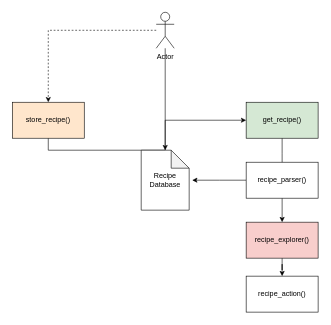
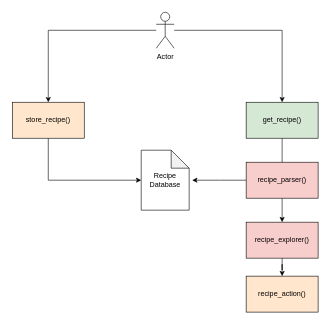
- <mxCell id="2" style="edgeStyle=orthogonalEdgeStyle;rounded=0;orthogonalLoop=1;jettySize=auto;html=1;entryX=0.5;entryY=0;entryDx=0;entryDy=0;dashed=1;" edge="1" parent="1" source="4" target="6"><mxGeometry relative="1" as="geometry"><Array as="points"><mxPoint x="80" y="50" /></Array></mxGeometry></mxCell>
+ <mxCell id="2" style="edgeStyle=orthogonalEdgeStyle;rounded=0;orthogonalLoop=1;jettySize=auto;html=1;entryX=0.5;entryY=0;entryDx=0;entryDy=0;" edge="1" parent="1" source="4" target="6"><mxGeometry relative="1" as="geometry"><Array as="points"><mxPoint x="80" y="50" /></Array></mxGeometry></mxCell>
- <mxCell id="3" style="edgeStyle=orthogonalEdgeStyle;rounded=0;orthogonalLoop=1;jettySize=auto;html=1;" edge="1" parent="1" source="4" target="14"><mxGeometry relative="1" as="geometry" /></mxCell>
+ <mxCell id="3" style="edgeStyle=orthogonalEdgeStyle;rounded=0;orthogonalLoop=1;jettySize=auto;html=1;entryX=0.5;entryY=0;entryDx=0;entryDy=0;" edge="1" parent="1" source="4" target="8"><mxGeometry relative="1" as="geometry" /></mxCell>
- <mxCell id="5" style="edgeStyle=orthogonalEdgeStyle;rounded=0;orthogonalLoop=1;jettySize=auto;html=1;exitX=0.5;exitY=1;exitDx=0;exitDy=0;" edge="1" parent="1" source="6" target="8"><mxGeometry relative="1" as="geometry" /></mxCell>
+ <mxCell id="5" style="edgeStyle=orthogonalEdgeStyle;rounded=0;orthogonalLoop=1;jettySize=auto;html=1;exitX=0.5;exitY=1;exitDx=0;exitDy=0;entryX=0;entryY=0.5;entryDx=0;entryDy=0;entryPerimeter=0;" edge="1" parent="1" source="6" target="14"><mxGeometry relative="1" as="geometry" /></mxCell>
- <mxCell id="11" value="recipe_parser()" style="rounded=0;whiteSpace=wrap;html=1;" vertex="1" parent="1"><mxGeometry x="410" y="270" width="120" height="60" as="geometry" /></mxCell>
+ <mxCell id="11" value="recipe_parser()" style="rounded=0;whiteSpace=wrap;html=1;fillColor=#f8cecc;" vertex="1" parent="1"><mxGeometry x="410" y="270" width="120" height="60" as="geometry" /></mxCell>
- <mxCell id="15" value="recipe_action()" style="rounded=0;whiteSpace=wrap;html=1;" vertex="1" parent="1"><mxGeometry x="410" y="460" width="120" height="60" as="geometry" /></mxCell>
+ <mxCell id="15" value="recipe_action()" style="rounded=0;whiteSpace=wrap;html=1;fillColor=#ffe6cc;" vertex="1" parent="1"><mxGeometry x="410" y="460" width="120" height="60" as="geometry" /></mxCell>
